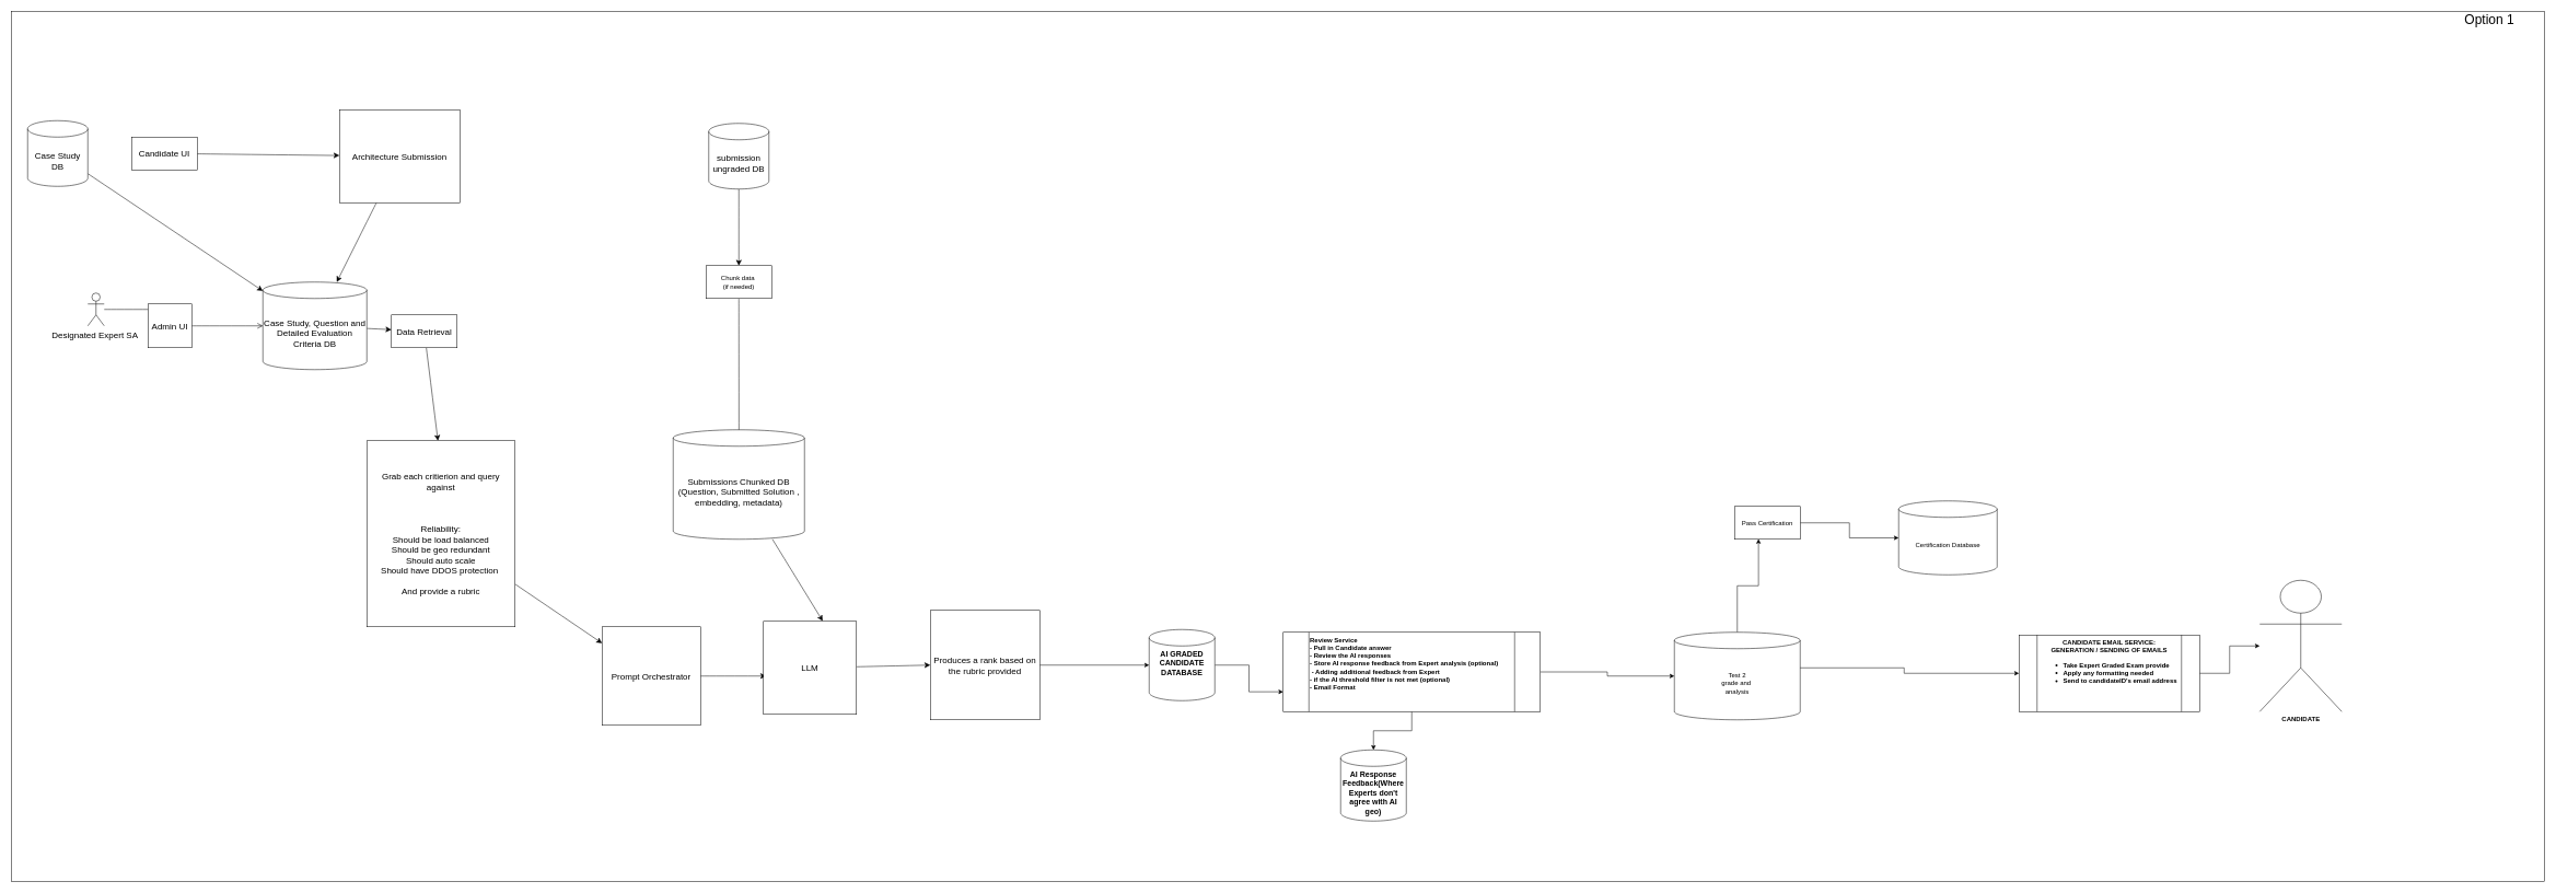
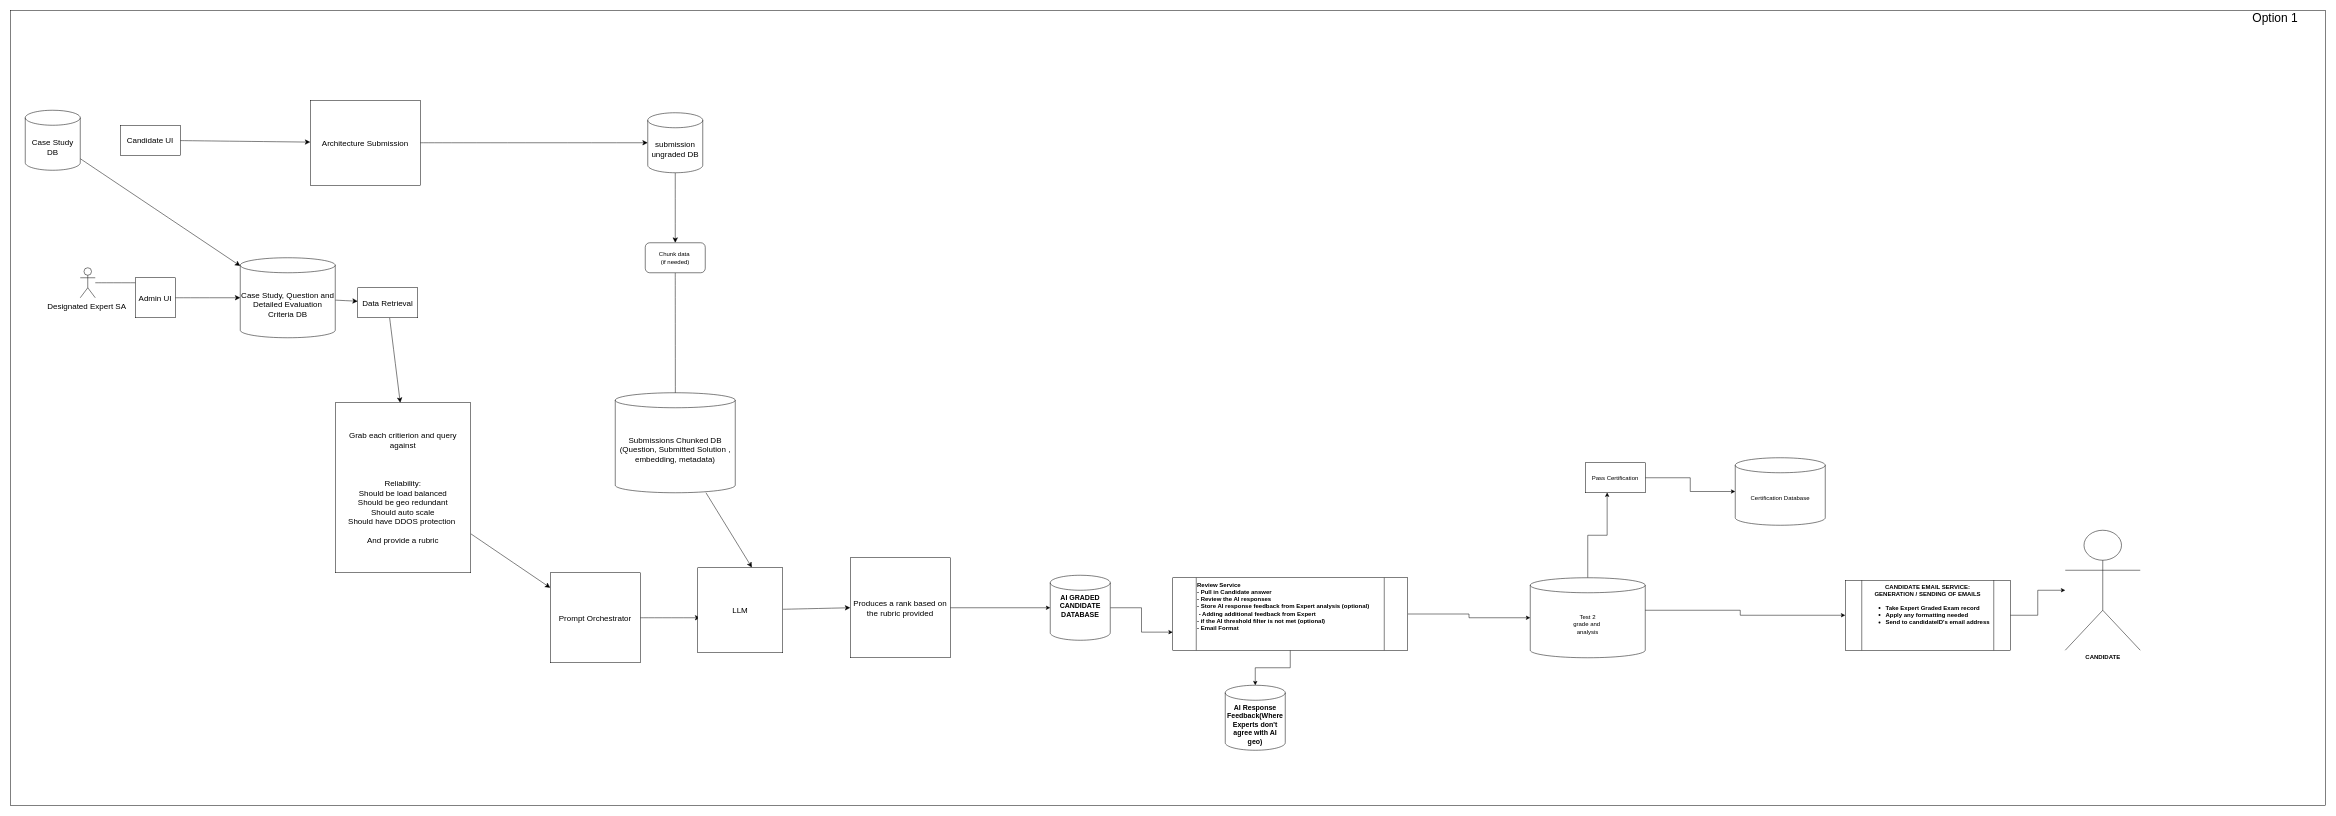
- <mxCell id="7" style="edgeStyle=none;curved=1;rounded=0;orthogonalLoop=1;jettySize=auto;html=1;fontSize=12;startSize=8;endSize=8;" edge="1" parent="1" source="8" target="16"><mxGeometry relative="1" as="geometry"><mxPoint x="1060" y="285" as="targetPoint" /></mxGeometry></mxCell>
+ <mxCell id="7" style="edgeStyle=none;curved=1;rounded=0;orthogonalLoop=1;jettySize=auto;html=1;fontSize=12;startSize=8;endSize=8;entryX=0;entryY=0.5;entryDx=0;entryDy=0;entryPerimeter=0;" edge="1" parent="1" source="8" target="10"><mxGeometry relative="1" as="geometry"><mxPoint x="1060" y="285" as="targetPoint" /></mxGeometry></mxCell>
- <mxCell id="14" value="Chunk data&amp;nbsp;&lt;div&gt;(if needed)&lt;/div&gt;" style="rounded=0;whiteSpace=wrap;html=1;" vertex="1" parent="1"><mxGeometry x="1290" y="485" width="120" height="60" as="geometry" /></mxCell>
+ <mxCell id="14" value="Chunk data&amp;nbsp;&lt;div&gt;(if needed)&lt;/div&gt;" style="whiteSpace=wrap;html=1;rounded=1;" vertex="1" parent="1"><mxGeometry x="1290" y="485" width="120" height="60" as="geometry" /></mxCell>
- <mxCell id="19" style="edgeStyle=none;curved=1;rounded=0;orthogonalLoop=1;jettySize=auto;html=1;fontSize=12;startSize=8;endSize=8;endArrow=open;" edge="1" parent="1" source="20" target="16"><mxGeometry relative="1" as="geometry" /></mxCell>
+ <mxCell id="19" style="edgeStyle=none;curved=1;rounded=0;orthogonalLoop=1;jettySize=auto;html=1;fontSize=12;startSize=8;endSize=8;" edge="1" parent="1" source="20" target="16"><mxGeometry relative="1" as="geometry" /></mxCell>
- <mxCell id="39" value="&lt;b&gt;CANDIDATE EMAIL SERVICE:&lt;/b&gt;&lt;div&gt;&lt;b&gt;GENERATION / SENDING OF EMAILS&lt;/b&gt;&lt;/div&gt;&lt;div&gt;&lt;ul&gt;&lt;li style=&quot;text-align: left;&quot;&gt;&lt;b&gt;Take Expert Graded Exam provide&lt;/b&gt;&lt;/li&gt;&lt;li style=&quot;text-align: left;&quot;&gt;&lt;b&gt;Apply any formatting needed&lt;/b&gt;&lt;/li&gt;&lt;li style=&quot;text-align: left;&quot;&gt;&lt;b&gt;Send to candidateID's email address&lt;/b&gt;&lt;/li&gt;&lt;/ul&gt;&lt;/div&gt;" style="shape=process;whiteSpace=wrap;html=1;backgroundOutline=1;verticalAlign=top;align=center;" vertex="1" parent="1"><mxGeometry x="3690" y="1160" width="330" height="140" as="geometry" /></mxCell>
+ <mxCell id="39" value="&lt;b&gt;CANDIDATE EMAIL SERVICE:&lt;/b&gt;&lt;div&gt;&lt;b&gt;GENERATION / SENDING OF EMAILS&lt;/b&gt;&lt;/div&gt;&lt;div&gt;&lt;ul&gt;&lt;li style=&quot;text-align: left;&quot;&gt;&lt;b&gt;Take Expert Graded Exam record&lt;/b&gt;&lt;/li&gt;&lt;li style=&quot;text-align: left;&quot;&gt;&lt;b&gt;Apply any formatting needed&lt;/b&gt;&lt;/li&gt;&lt;li style=&quot;text-align: left;&quot;&gt;&lt;b&gt;Send to candidateID's email address&lt;/b&gt;&lt;/li&gt;&lt;/ul&gt;&lt;/div&gt;" style="shape=process;whiteSpace=wrap;html=1;backgroundOutline=1;verticalAlign=top;align=center;" vertex="1" parent="1"><mxGeometry x="3690" y="1160" width="330" height="140" as="geometry" /></mxCell>
